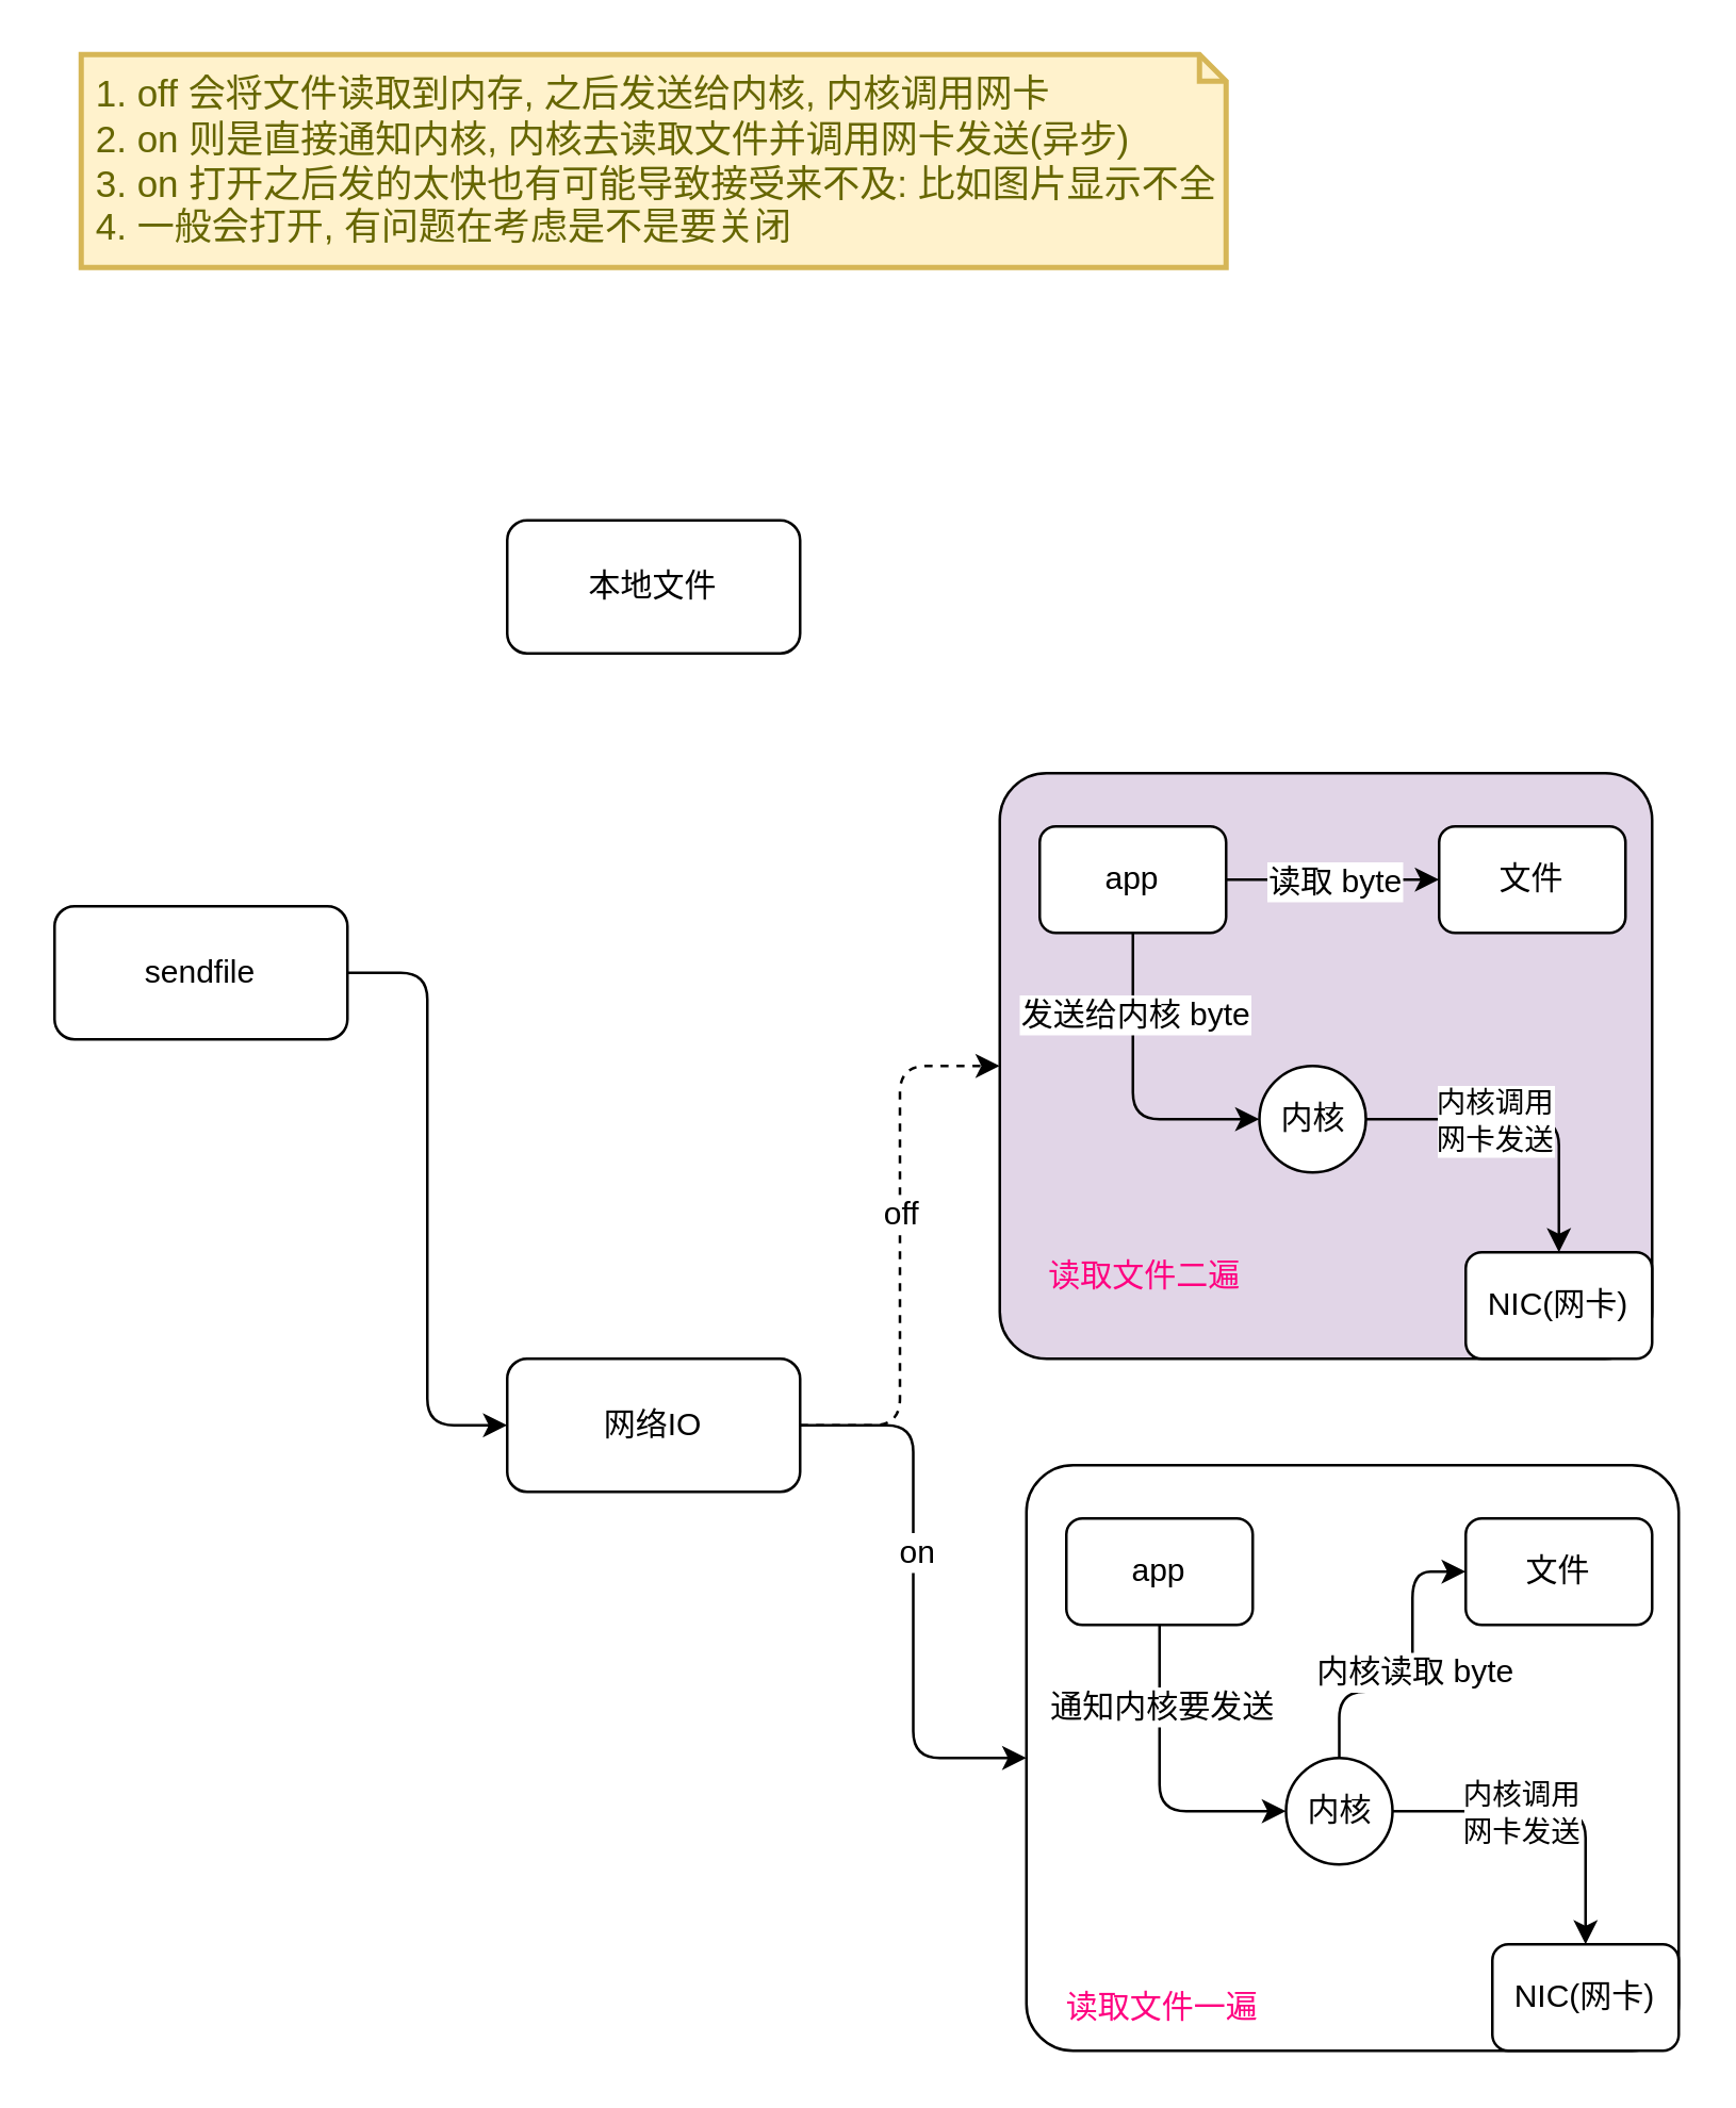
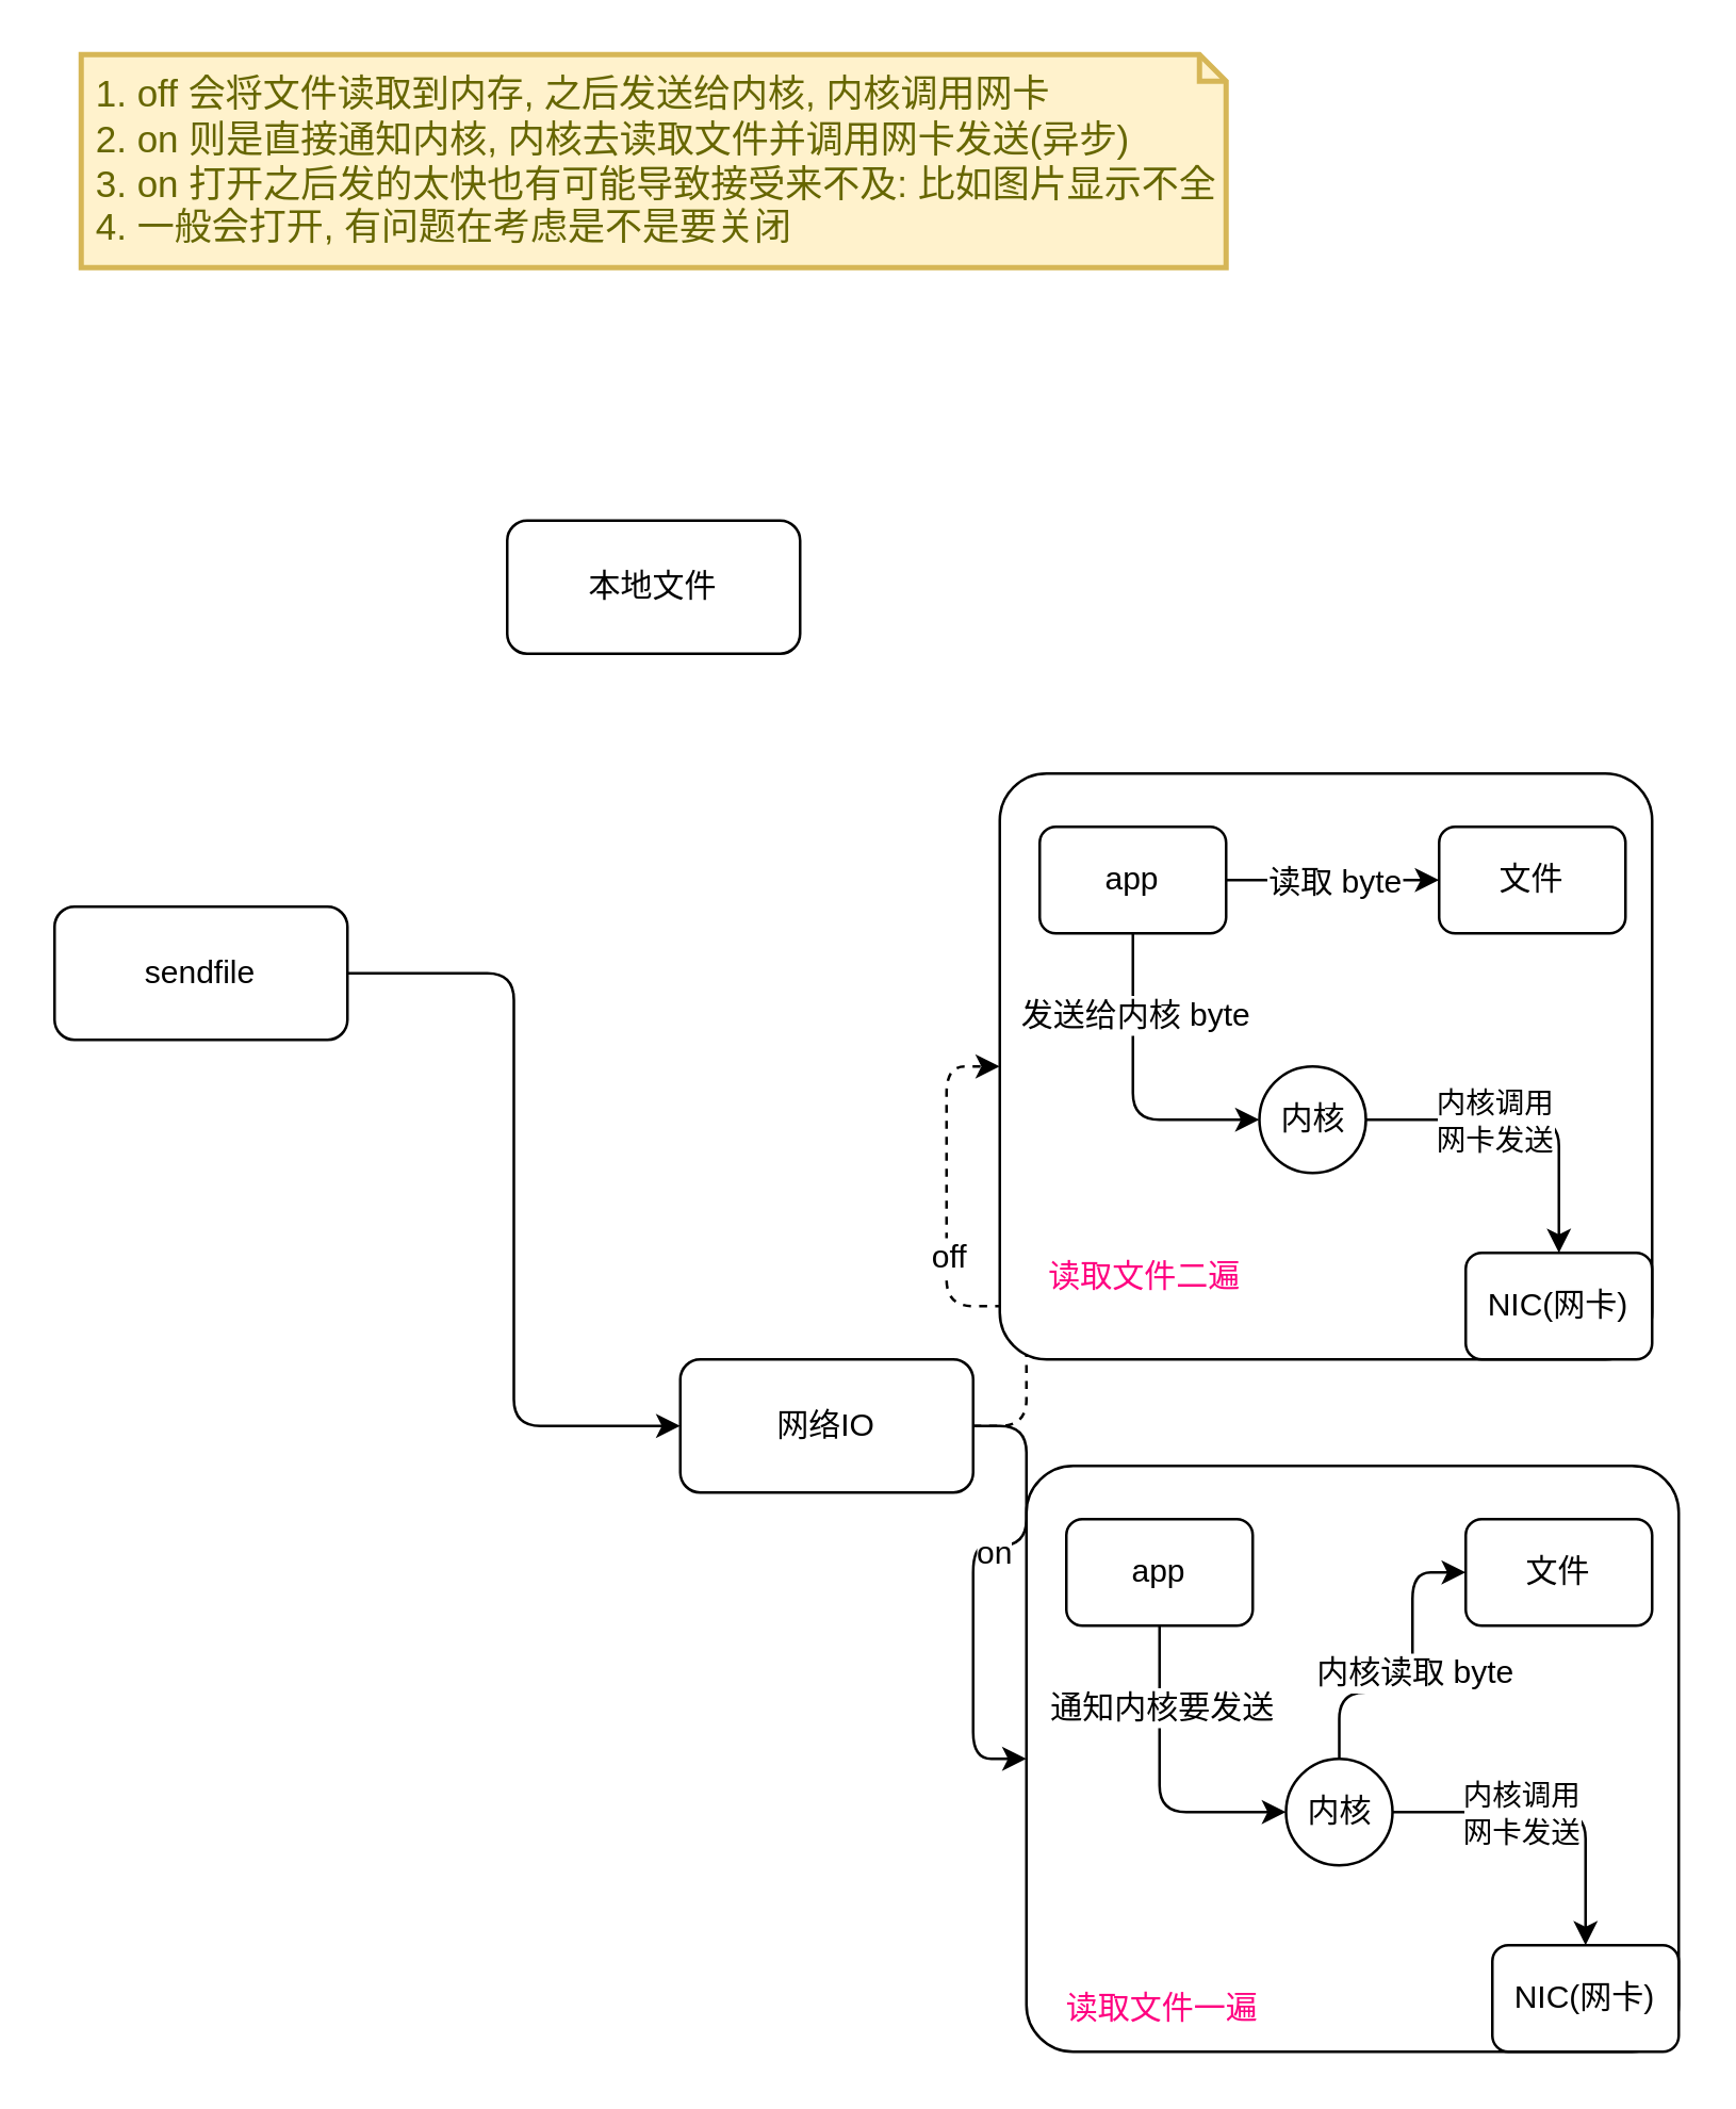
- <mxCell id="10" value="&lt;font color=&quot;#ff0080&quot;&gt;&lt;br&gt;&lt;br&gt;&lt;br&gt;&lt;br&gt;&lt;br&gt;&lt;br&gt;&lt;br&gt;&lt;br&gt;&lt;br&gt;&lt;br&gt;&lt;br&gt;&amp;nbsp; &amp;nbsp; &amp;nbsp;读取文件二遍&amp;nbsp;&amp;nbsp;&lt;/font&gt;" style="whiteSpace=wrap;html=1;rounded=1;arcSize=8;align=left;fillColor=#e1d5e7;" parent="1" vertex="1"><mxGeometry x="375" y="290" width="245" height="220" as="geometry" /></mxCell>
+ <mxCell id="10" value="&lt;font color=&quot;#ff0080&quot;&gt;&lt;br&gt;&lt;br&gt;&lt;br&gt;&lt;br&gt;&lt;br&gt;&lt;br&gt;&lt;br&gt;&lt;br&gt;&lt;br&gt;&lt;br&gt;&lt;br&gt;&amp;nbsp; &amp;nbsp; &amp;nbsp;读取文件二遍&amp;nbsp;&amp;nbsp;&lt;/font&gt;" style="whiteSpace=wrap;html=1;rounded=1;arcSize=8;align=left;" parent="1" vertex="1"><mxGeometry x="375" y="290" width="245" height="220" as="geometry" /></mxCell>
- <mxCell id="9" value="网络IO" style="rounded=1;whiteSpace=wrap;html=1;" parent="1" vertex="1"><mxGeometry x="190" y="510" width="110" height="50" as="geometry" /></mxCell>
+ <mxCell id="9" value="网络IO" style="rounded=1;whiteSpace=wrap;html=1;" parent="1" vertex="1"><mxGeometry x="255" y="510" width="110" height="50" as="geometry" /></mxCell>
